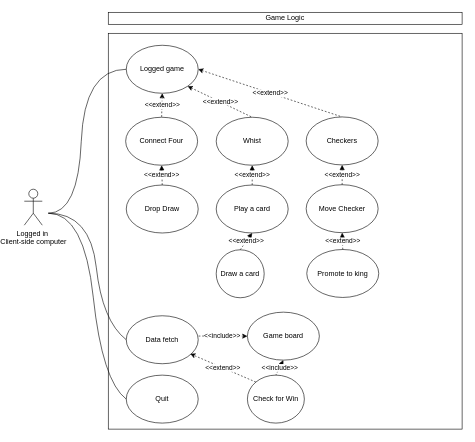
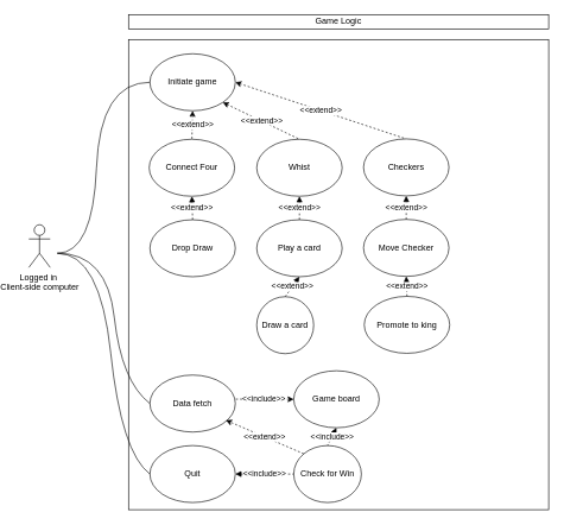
- <mxCell id="4" value="&lt;div&gt;Logged game&lt;/div&gt;" style="ellipse;whiteSpace=wrap;html=1;" vertex="1" parent="1"><mxGeometry x="190" y="75" width="120" height="80" as="geometry" /></mxCell>
+ <mxCell id="4" value="&lt;div&gt;Initiate game&lt;/div&gt;" style="ellipse;whiteSpace=wrap;html=1;" vertex="1" parent="1"><mxGeometry x="190" y="75" width="120" height="80" as="geometry" /></mxCell>
+ <mxCell id="24" value="&lt;div&gt;&amp;lt;&amp;lt;include&amp;gt;&amp;gt;&lt;/div&gt;" style="endArrow=none;dashed=1;html=1;rounded=0;entryX=0;entryY=0.5;entryDx=0;entryDy=0;exitX=1;exitY=0.5;exitDx=0;exitDy=0;endFill=1;startArrow=block;startFill=1;" edge="1" parent="1" source="10" target="23"><mxGeometry width="50" height="50" relative="1" as="geometry"><mxPoint x="402" y="571" as="sourcePoint" /><mxPoint x="318" y="571" as="targetPoint" /></mxGeometry></mxCell>
